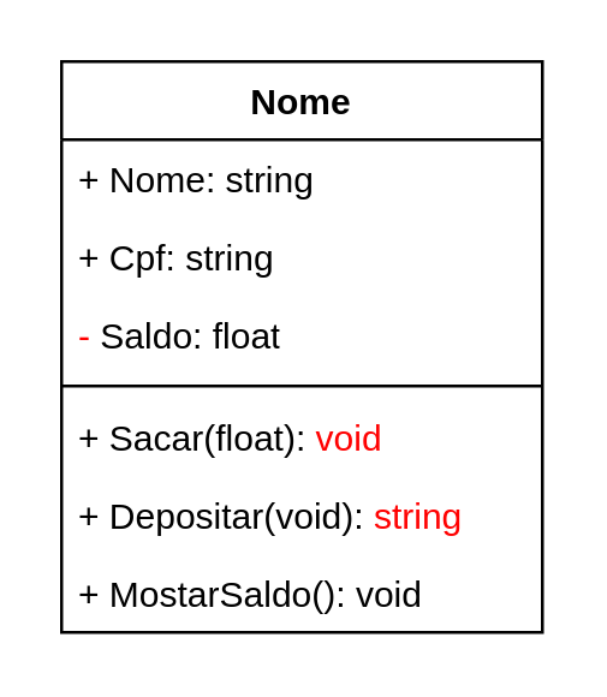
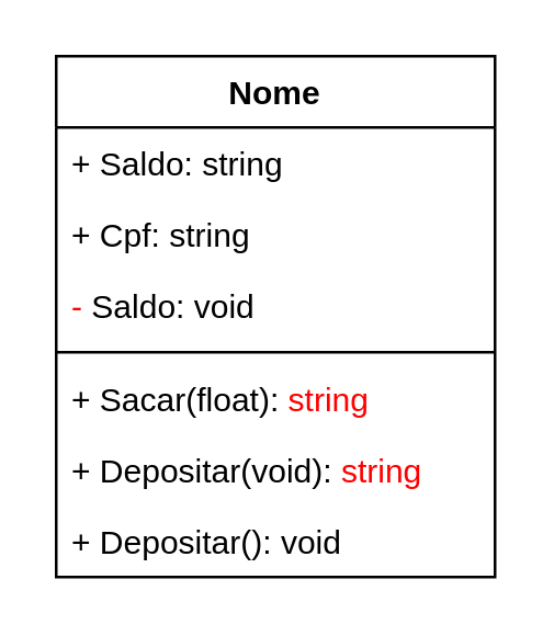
- <mxCell id="3" value="+ Nome: string" style="text;strokeColor=none;fillColor=none;align=left;verticalAlign=top;spacingLeft=4;spacingRight=4;overflow=hidden;rotatable=0;points=[[0,0.5],[1,0.5]];portConstraint=eastwest;whiteSpace=wrap;html=1;" vertex="1" parent="2"><mxGeometry y="26" width="160" height="26" as="geometry" /></mxCell>
+ <mxCell id="3" value="+ Saldo: string" style="text;strokeColor=none;fillColor=none;align=left;verticalAlign=top;spacingLeft=4;spacingRight=4;overflow=hidden;rotatable=0;points=[[0,0.5],[1,0.5]];portConstraint=eastwest;whiteSpace=wrap;html=1;" vertex="1" parent="2"><mxGeometry y="26" width="160" height="26" as="geometry" /></mxCell>
- <mxCell id="5" value="&lt;font style=&quot;color: rgb(255, 0, 0);&quot;&gt;-&lt;/font&gt; Saldo: float" style="text;strokeColor=none;fillColor=none;align=left;verticalAlign=top;spacingLeft=4;spacingRight=4;overflow=hidden;rotatable=0;points=[[0,0.5],[1,0.5]];portConstraint=eastwest;whiteSpace=wrap;html=1;" vertex="1" parent="2"><mxGeometry y="78" width="160" height="26" as="geometry" /></mxCell>
+ <mxCell id="5" value="&lt;font style=&quot;color: rgb(255, 0, 0);&quot;&gt;-&lt;/font&gt; Saldo: void" style="text;strokeColor=none;fillColor=none;align=left;verticalAlign=top;spacingLeft=4;spacingRight=4;overflow=hidden;rotatable=0;points=[[0,0.5],[1,0.5]];portConstraint=eastwest;whiteSpace=wrap;html=1;" vertex="1" parent="2"><mxGeometry y="78" width="160" height="26" as="geometry" /></mxCell>
- <mxCell id="7" value="+ Sacar(float): &lt;font style=&quot;color: rgb(255, 0, 0);&quot;&gt;void&lt;/font&gt;" style="text;strokeColor=none;fillColor=none;align=left;verticalAlign=top;spacingLeft=4;spacingRight=4;overflow=hidden;rotatable=0;points=[[0,0.5],[1,0.5]];portConstraint=eastwest;whiteSpace=wrap;html=1;" vertex="1" parent="2"><mxGeometry y="112" width="160" height="26" as="geometry" /></mxCell>
+ <mxCell id="7" value="+ Sacar(float): &lt;font style=&quot;color: rgb(255, 0, 0);&quot;&gt;string&lt;/font&gt;" style="text;strokeColor=none;fillColor=none;align=left;verticalAlign=top;spacingLeft=4;spacingRight=4;overflow=hidden;rotatable=0;points=[[0,0.5],[1,0.5]];portConstraint=eastwest;whiteSpace=wrap;html=1;" vertex="1" parent="2"><mxGeometry y="112" width="160" height="26" as="geometry" /></mxCell>
- <mxCell id="9" value="+ MostarSaldo(): void" style="text;strokeColor=none;fillColor=none;align=left;verticalAlign=top;spacingLeft=4;spacingRight=4;overflow=hidden;rotatable=0;points=[[0,0.5],[1,0.5]];portConstraint=eastwest;whiteSpace=wrap;html=1;" vertex="1" parent="2"><mxGeometry y="164" width="160" height="26" as="geometry" /></mxCell>
+ <mxCell id="9" value="+ Depositar(): void" style="text;strokeColor=none;fillColor=none;align=left;verticalAlign=top;spacingLeft=4;spacingRight=4;overflow=hidden;rotatable=0;points=[[0,0.5],[1,0.5]];portConstraint=eastwest;whiteSpace=wrap;html=1;" vertex="1" parent="2"><mxGeometry y="164" width="160" height="26" as="geometry" /></mxCell>
